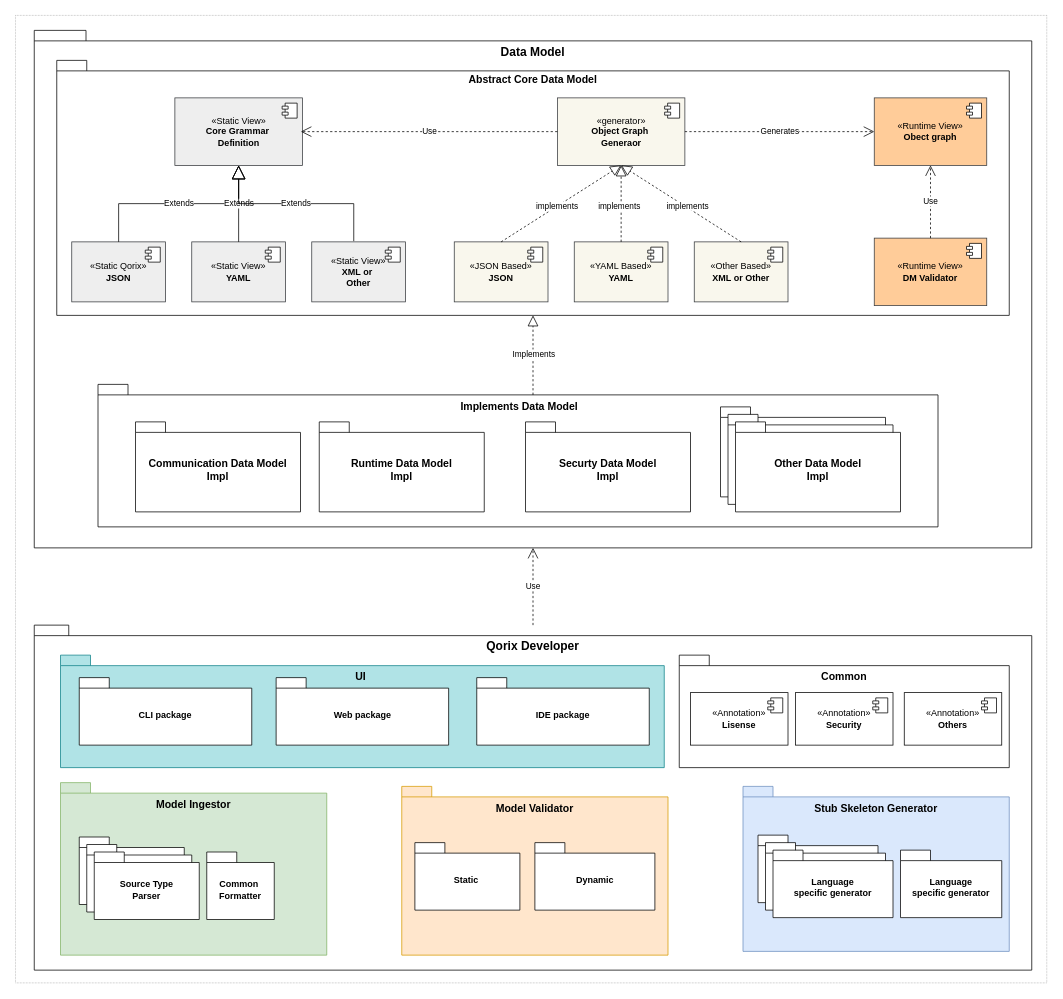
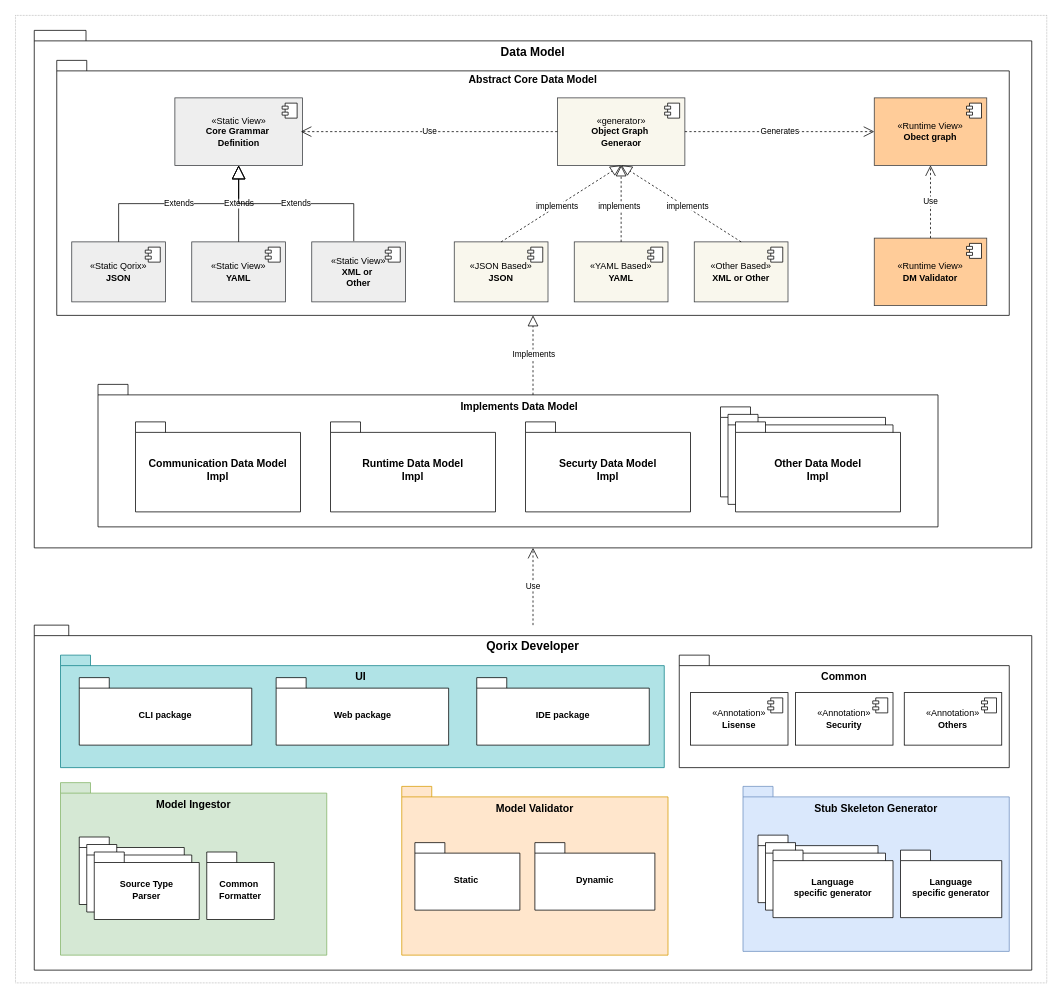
- <mxCell id="10" value="Runtime Data Model&lt;div&gt;Impl&lt;/div&gt;" style="shape=folder;fontStyle=1;spacingTop=10;tabWidth=40;tabHeight=14;tabPosition=left;html=1;whiteSpace=wrap;labelPosition=center;verticalLabelPosition=middle;align=center;verticalAlign=middle;spacingBottom=2;spacing=-35;fontSize=14;" parent="1" vertex="1"><mxGeometry x="425" y="562" width="220" height="120" as="geometry" /></mxCell>
+ <mxCell id="10" value="Runtime Data Model&lt;div&gt;Impl&lt;/div&gt;" style="shape=folder;fontStyle=1;spacingTop=10;tabWidth=40;tabHeight=14;tabPosition=left;html=1;whiteSpace=wrap;labelPosition=center;verticalLabelPosition=middle;align=center;verticalAlign=middle;spacingBottom=2;spacing=-35;fontSize=14;" parent="1" vertex="1"><mxGeometry x="440" y="562" width="220" height="120" as="geometry" /></mxCell>
